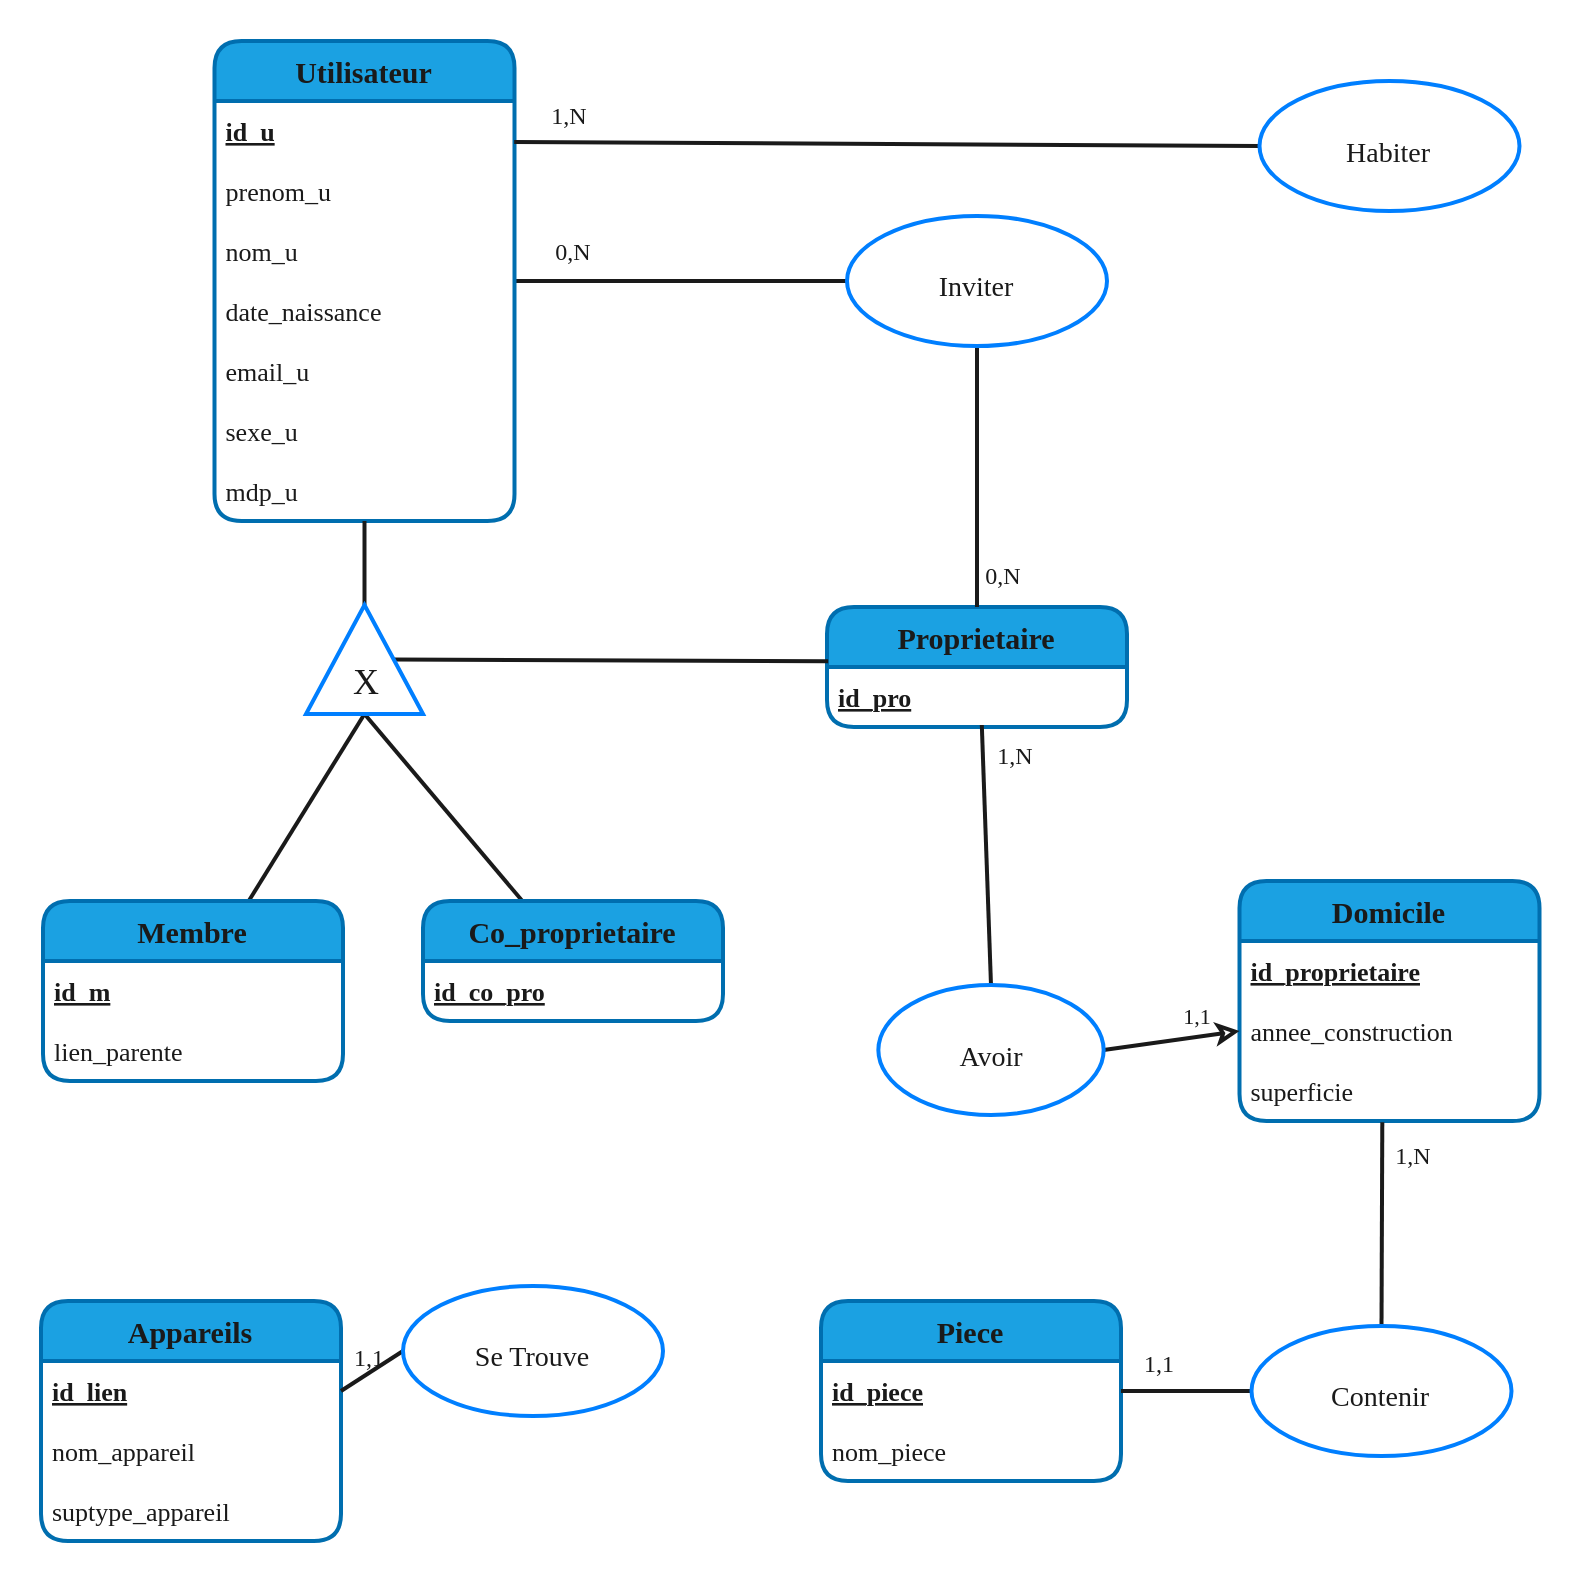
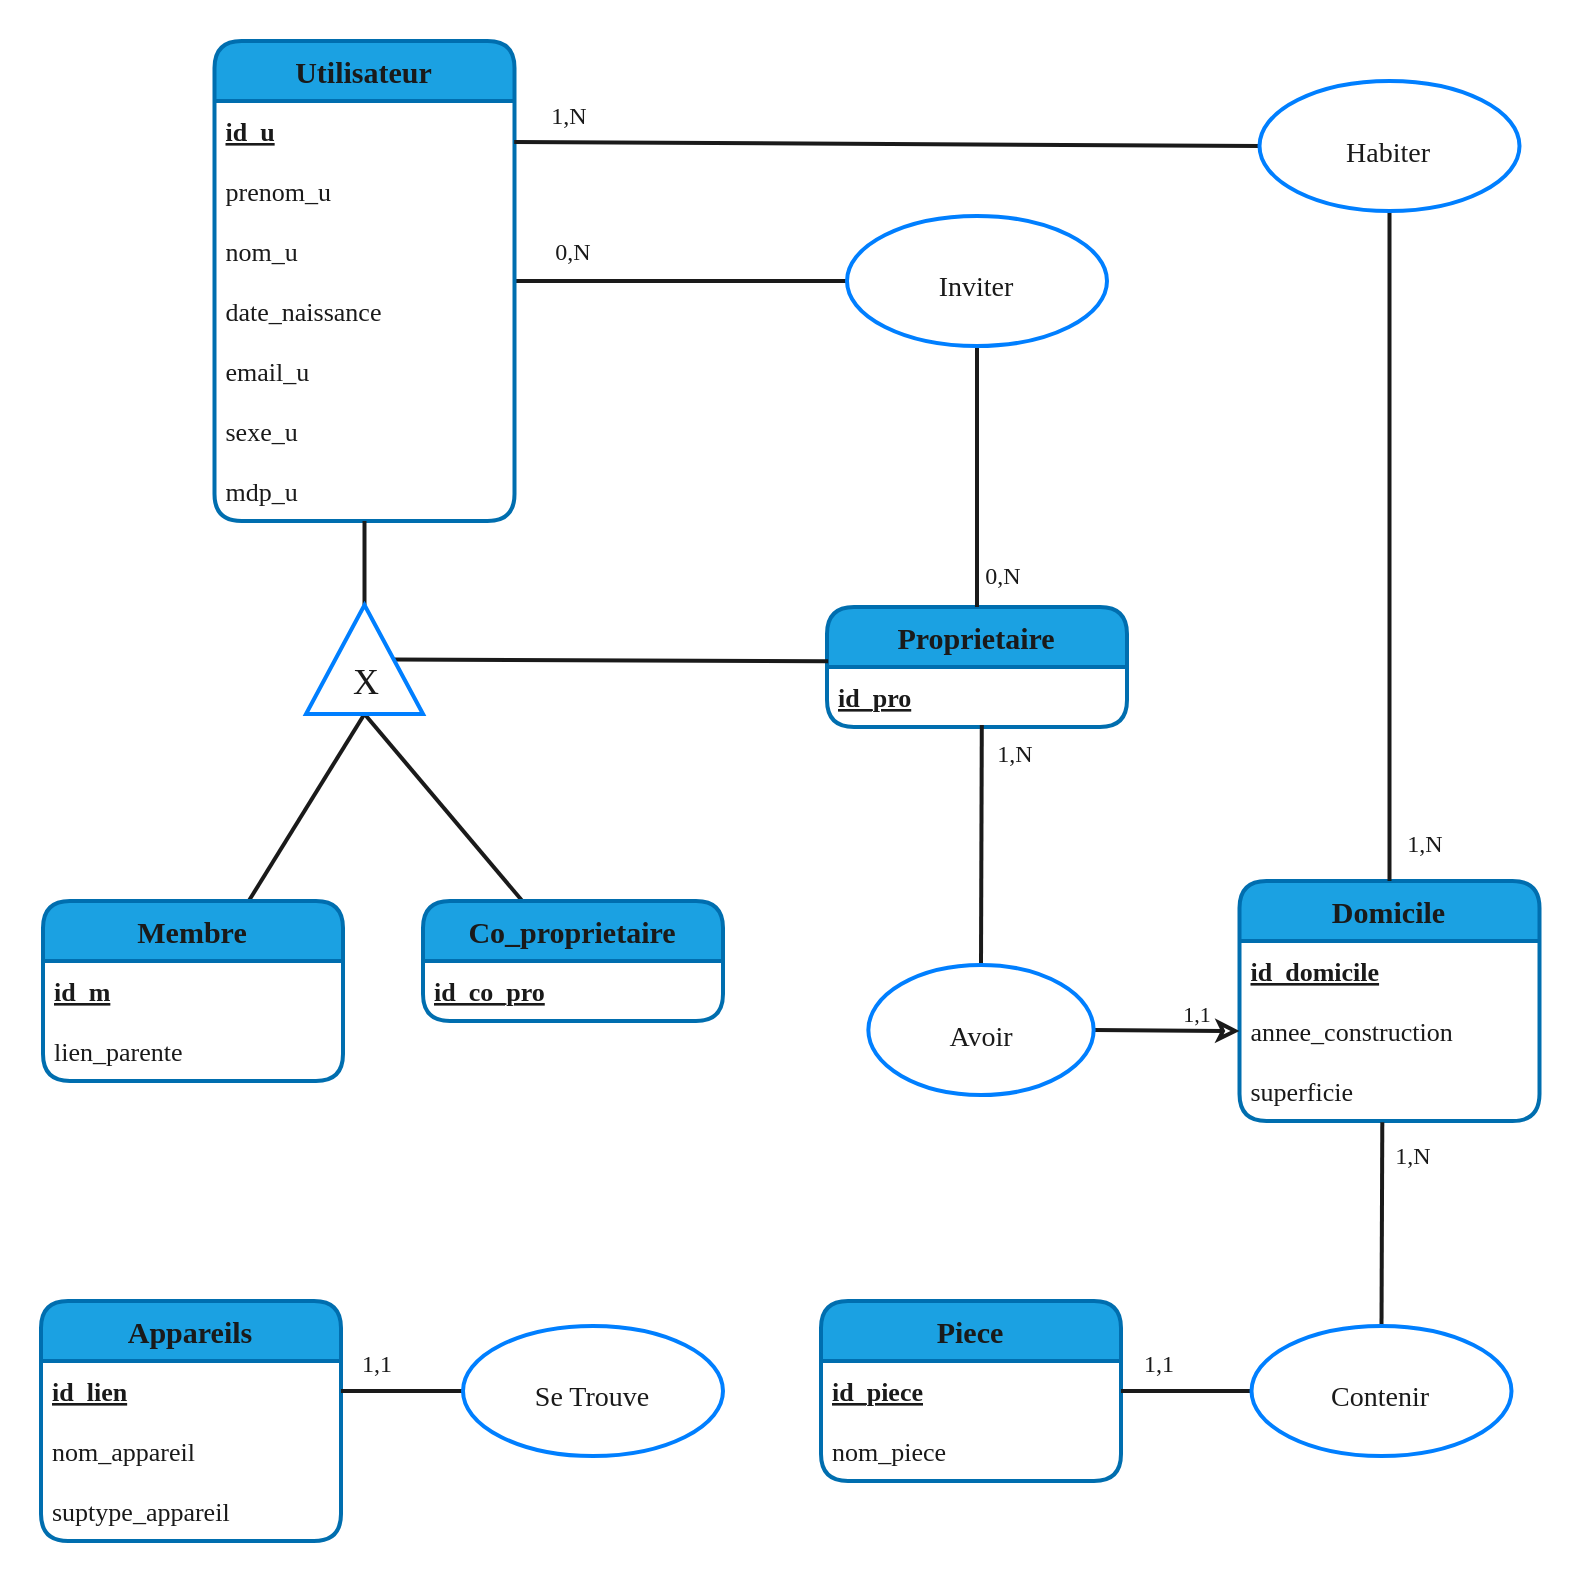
+ <mxCell id="39" style="edgeStyle=none;rounded=0;orthogonalLoop=1;jettySize=auto;html=1;fontFamily=Jetbrains Mono;fontSize=14;fontColor=#1A1A1A;endArrow=none;endFill=0;strokeWidth=2;entryX=0.5;entryY=0;entryDx=0;entryDy=0;strokeColor=#1A1A1A;" parent="1" source="41" target="12" edge="1"><mxGeometry relative="1" as="geometry"><mxPoint x="692.25" y="382.5" as="targetPoint" /></mxGeometry></mxCell>
+ <mxCell id="40" value="1,N" style="edgeLabel;html=1;align=center;verticalAlign=middle;resizable=0;points=[];fontSize=12;fontFamily=Jetbrains Mono;fontColor=#1A1A1A;rotation=0;labelBackgroundColor=none;" parent="39" vertex="1" connectable="0"><mxGeometry x="0.837" y="-1" relative="1" as="geometry"><mxPoint x="18" y="8" as="offset" /></mxGeometry></mxCell>
- <mxCell id="13" value="id_proprietaire" style="text;strokeColor=none;fillColor=none;align=left;verticalAlign=middle;spacingLeft=4;spacingRight=4;overflow=hidden;points=[[0,0.5],[1,0.5]];portConstraint=eastwest;rotatable=0;fontFamily=Jetbrains Mono;fontSize=13;fontStyle=5;fontColor=#1A1A1A;" parent="12" vertex="1"><mxGeometry y="30" width="150" height="30" as="geometry" /></mxCell>
+ <mxCell id="13" value="id_domicile" style="text;strokeColor=none;fillColor=none;align=left;verticalAlign=middle;spacingLeft=4;spacingRight=4;overflow=hidden;points=[[0,0.5],[1,0.5]];portConstraint=eastwest;rotatable=0;fontFamily=Jetbrains Mono;fontSize=13;fontStyle=5;fontColor=#1A1A1A;" parent="12" vertex="1"><mxGeometry y="30" width="150" height="30" as="geometry" /></mxCell>
- <mxCell id="49" value="&lt;span style=&quot;font-size: 14px;&quot;&gt;Avoir&lt;/span&gt;" style="ellipse;whiteSpace=wrap;html=1;labelBackgroundColor=none;fontFamily=Jetbrains Mono;fontSize=24;fontColor=#1A1A1A;strokeColor=#007FFF;strokeWidth=2;fillColor=none;" parent="1" vertex="1"><mxGeometry x="438.68" y="492" width="112.65" height="65" as="geometry" /></mxCell>
+ <mxCell id="49" value="&lt;span style=&quot;font-size: 14px;&quot;&gt;Avoir&lt;/span&gt;" style="ellipse;whiteSpace=wrap;html=1;labelBackgroundColor=none;fontFamily=Jetbrains Mono;fontSize=24;fontColor=#1A1A1A;strokeColor=#007FFF;strokeWidth=2;fillColor=none;" parent="1" vertex="1"><mxGeometry x="433.68" y="482" width="112.65" height="65" as="geometry" /></mxCell>
- <mxCell id="57" value="&lt;span style=&quot;font-size: 14px;&quot;&gt;Se Trouve&lt;br&gt;&lt;/span&gt;" style="ellipse;whiteSpace=wrap;html=1;labelBackgroundColor=none;fontFamily=Jetbrains Mono;fontSize=24;fontColor=#1A1A1A;strokeColor=#007FFF;strokeWidth=2;fillColor=none;" parent="1" vertex="1"><mxGeometry x="201" y="642.5" width="130" height="65" as="geometry" /></mxCell>
+ <mxCell id="57" value="&lt;span style=&quot;font-size: 14px;&quot;&gt;Se Trouve&lt;br&gt;&lt;/span&gt;" style="ellipse;whiteSpace=wrap;html=1;labelBackgroundColor=none;fontFamily=Jetbrains Mono;fontSize=24;fontColor=#1A1A1A;strokeColor=#007FFF;strokeWidth=2;fillColor=none;" parent="1" vertex="1"><mxGeometry x="231" y="662.5" width="130" height="65" as="geometry" /></mxCell>
